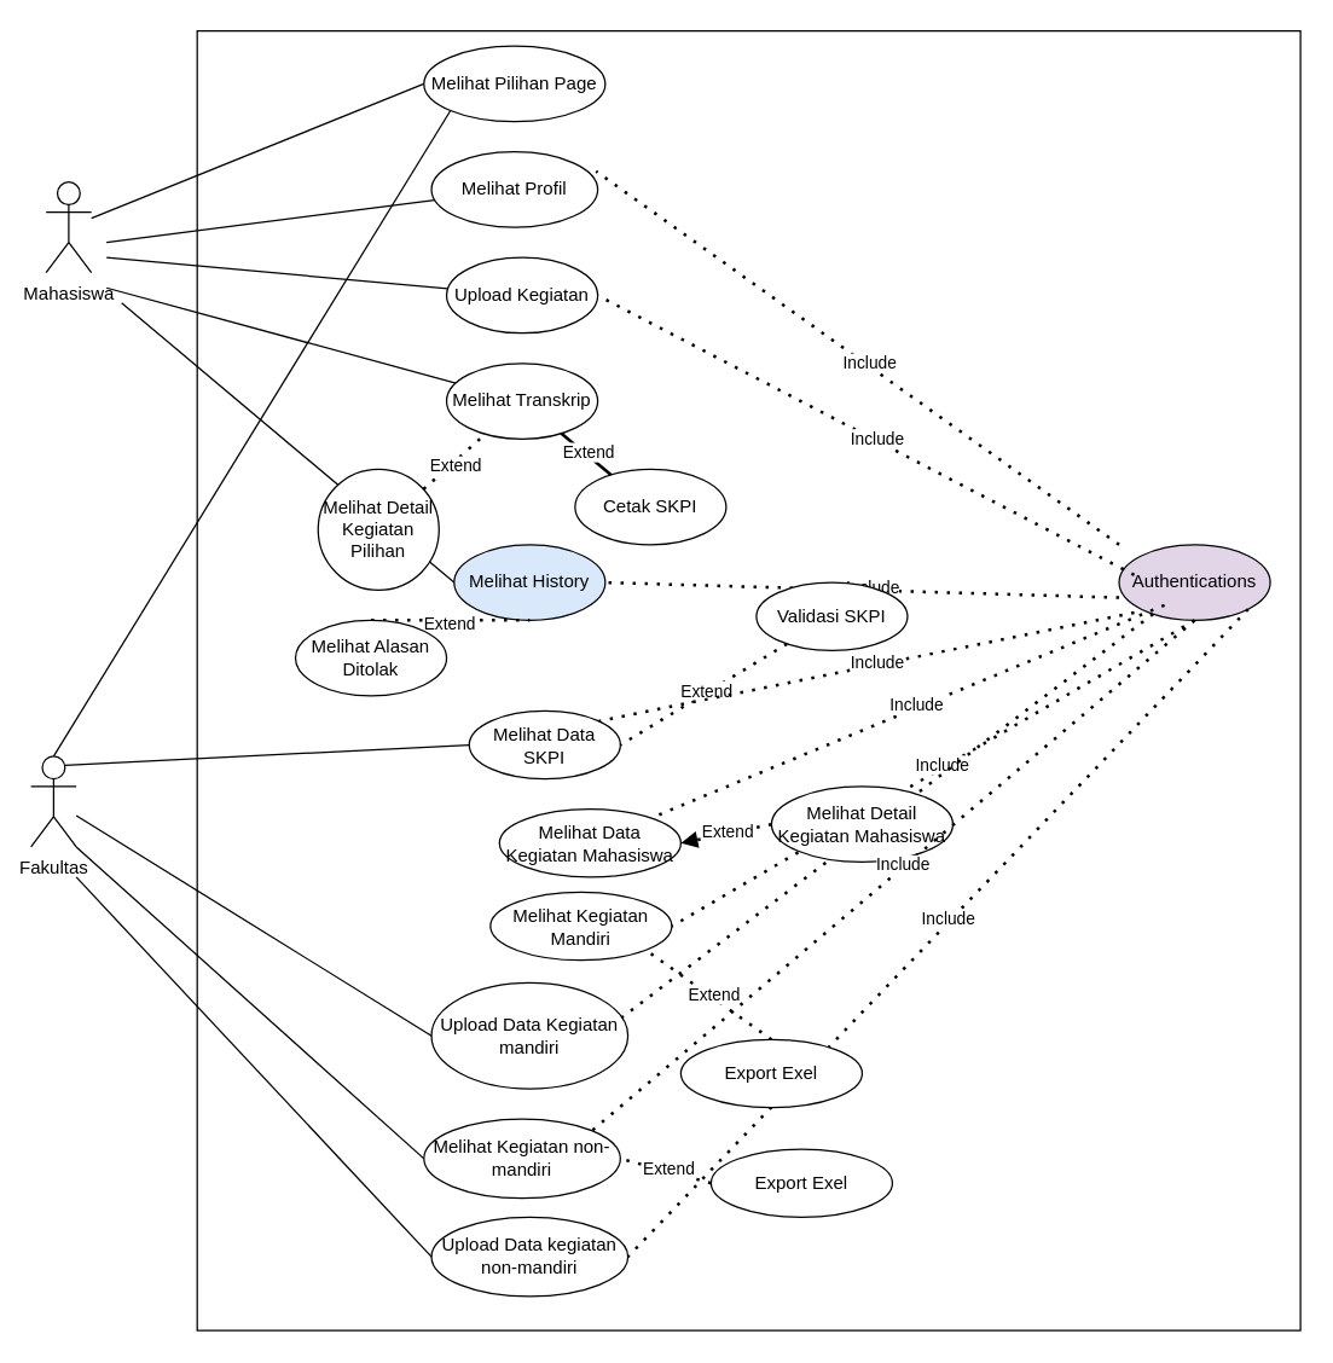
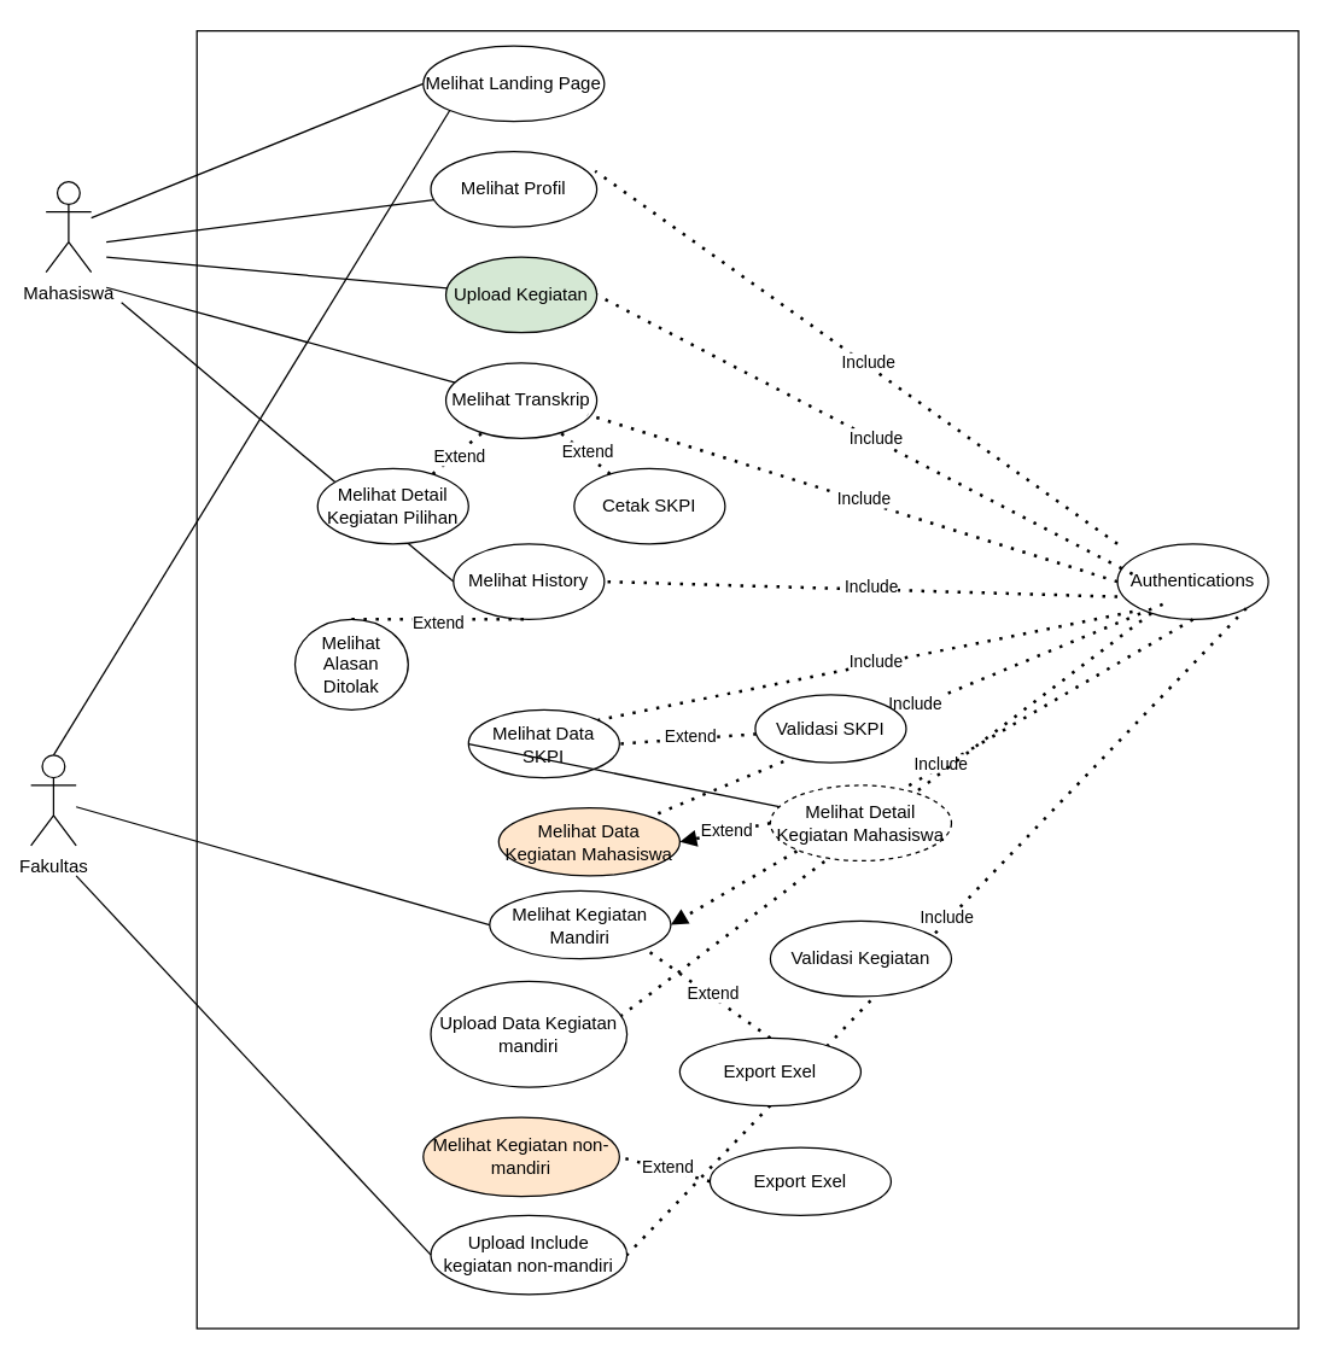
- <mxCell id="5" value="Melihat Pilihan Page" style="ellipse;whiteSpace=wrap;html=1;" vertex="1" parent="1"><mxGeometry x="280" y="30" width="120" height="50" as="geometry" /></mxCell>
+ <mxCell id="5" value="Melihat Landing Page" style="ellipse;whiteSpace=wrap;html=1;" vertex="1" parent="1"><mxGeometry x="280" y="30" width="120" height="50" as="geometry" /></mxCell>
- <mxCell id="9" value="Upload Kegiatan" style="ellipse;whiteSpace=wrap;html=1;" vertex="1" parent="1"><mxGeometry x="295" y="170" width="100" height="50" as="geometry" /></mxCell>
+ <mxCell id="9" value="Upload Kegiatan" style="ellipse;whiteSpace=wrap;html=1;fillColor=#d5e8d4;" vertex="1" parent="1"><mxGeometry x="295" y="170" width="100" height="50" as="geometry" /></mxCell>
- <mxCell id="17" value="" style="endArrow=none;dashed=0;html=1;dashPattern=1 3;strokeWidth=2;rounded=0;" edge="1" parent="1" source="16" target="12"><mxGeometry width="50" height="50" relative="1" as="geometry"><mxPoint x="402" y="322" as="sourcePoint" /><mxPoint x="340" y="288" as="targetPoint" /></mxGeometry></mxCell>
+ <mxCell id="17" value="" style="endArrow=none;dashed=1;html=1;dashPattern=1 3;strokeWidth=2;rounded=0;" edge="1" parent="1" source="16" target="12"><mxGeometry width="50" height="50" relative="1" as="geometry"><mxPoint x="402" y="322" as="sourcePoint" /><mxPoint x="340" y="288" as="targetPoint" /></mxGeometry></mxCell>
+ <mxCell id="44" value="" style="endArrow=none;dashed=1;html=1;dashPattern=1 3;strokeWidth=2;rounded=0;entryX=0.939;entryY=0.686;entryDx=0;entryDy=0;entryPerimeter=0;exitX=0;exitY=0.5;exitDx=0;exitDy=0;" edge="1" parent="1" source="10" target="12"><mxGeometry width="50" height="50" relative="1" as="geometry"><mxPoint x="760" y="390" as="sourcePoint" /><mxPoint x="405" y="205" as="targetPoint" /></mxGeometry></mxCell>
+ <mxCell id="45" value="Include" style="edgeLabel;html=1;align=center;verticalAlign=middle;resizable=0;points=[];" vertex="1" connectable="0" parent="44"><mxGeometry x="-0.037" y="-2" relative="1" as="geometry"><mxPoint as="offset" /></mxGeometry></mxCell>
- <mxCell id="47" value="Melihat Detail Kegiatan Pilihan" style="ellipse;whiteSpace=wrap;html=1;" vertex="1" parent="1"><mxGeometry x="210" y="310" width="80" height="80" as="geometry" /></mxCell>
+ <mxCell id="47" value="Melihat Detail Kegiatan Pilihan" style="ellipse;whiteSpace=wrap;html=1;" vertex="1" parent="1"><mxGeometry x="210" y="310" width="100" height="50" as="geometry" /></mxCell>
- <mxCell id="19" value="Melihat History" style="ellipse;whiteSpace=wrap;html=1;fillColor=#dae8fc;" vertex="1" parent="1"><mxGeometry x="300" y="360" width="100" height="50" as="geometry" /></mxCell>
+ <mxCell id="19" value="Melihat History" style="ellipse;whiteSpace=wrap;html=1;" vertex="1" parent="1"><mxGeometry x="300" y="360" width="100" height="50" as="geometry" /></mxCell>
- <mxCell id="10" value="Authentications" style="ellipse;whiteSpace=wrap;html=1;fillColor=#e1d5e7;" vertex="1" parent="1"><mxGeometry x="740" y="360" width="100" height="50" as="geometry" /></mxCell>
+ <mxCell id="10" value="Authentications" style="ellipse;whiteSpace=wrap;html=1;" vertex="1" parent="1"><mxGeometry x="740" y="360" width="100" height="50" as="geometry" /></mxCell>
- <mxCell id="58" value="Validasi SKPI" style="ellipse;whiteSpace=wrap;html=1;" vertex="1" parent="1"><mxGeometry x="500" y="385" width="100" height="45" as="geometry" /></mxCell>
+ <mxCell id="58" value="Validasi SKPI" style="ellipse;whiteSpace=wrap;html=1;" vertex="1" parent="1"><mxGeometry x="500" y="460" width="100" height="45" as="geometry" /></mxCell>
- <mxCell id="46" value="Melihat Alasan Ditolak" style="ellipse;whiteSpace=wrap;html=1;" vertex="1" parent="1"><mxGeometry x="195" y="410" width="100" height="50" as="geometry" /></mxCell>
+ <mxCell id="46" value="Melihat Alasan Ditolak" style="ellipse;whiteSpace=wrap;html=1;" vertex="1" parent="1"><mxGeometry x="195" y="410" width="75" height="60" as="geometry" /></mxCell>
- <mxCell id="50" value="" style="endArrow=none;html=1;rounded=0;exitX=0;exitY=0.5;exitDx=0;exitDy=0;entryX=0.75;entryY=0.1;entryDx=0;entryDy=0;entryPerimeter=0;" edge="1" parent="1" source="23" target="4"><mxGeometry width="50" height="50" relative="1" as="geometry"><mxPoint x="340" y="568" as="sourcePoint" /><mxPoint x="60" y="530" as="targetPoint" /></mxGeometry></mxCell>
+ <mxCell id="50" value="" style="endArrow=none;html=1;rounded=0;exitX=0;exitY=0.5;exitDx=0;exitDy=0;" edge="1" parent="1" source="23" target="63"><mxGeometry width="50" height="50" relative="1" as="geometry"><mxPoint x="340" y="568" as="sourcePoint" /><mxPoint x="60" y="530" as="targetPoint" /></mxGeometry></mxCell>
- <mxCell id="63" value="Melihat Detail Kegiatan Mahasiswa" style="ellipse;whiteSpace=wrap;html=1;" vertex="1" parent="1"><mxGeometry x="510" y="520" width="120" height="50" as="geometry" /></mxCell>
+ <mxCell id="63" value="Melihat Detail Kegiatan Mahasiswa" style="ellipse;whiteSpace=wrap;html=1;dashed=1;" vertex="1" parent="1"><mxGeometry x="510" y="520" width="120" height="50" as="geometry" /></mxCell>
- <mxCell id="26" value="Melihat Data Kegiatan Mahasiswa" style="ellipse;whiteSpace=wrap;html=1;" vertex="1" parent="1"><mxGeometry x="330" y="535" width="120" height="45" as="geometry" /></mxCell>
+ <mxCell id="26" value="Melihat Data Kegiatan Mahasiswa" style="ellipse;whiteSpace=wrap;html=1;fillColor=#ffe6cc;" vertex="1" parent="1"><mxGeometry x="330" y="535" width="120" height="45" as="geometry" /></mxCell>
+ <mxCell id="30" value="" style="endArrow=none;html=1;rounded=0;exitX=0;exitY=0.5;exitDx=0;exitDy=0;" edge="1" parent="1" source="29" target="4"><mxGeometry width="50" height="50" relative="1" as="geometry"><mxPoint x="340" y="523" as="sourcePoint" /><mxPoint x="70" y="485" as="targetPoint" /></mxGeometry></mxCell>
- <mxCell id="64" value="" style="endArrow=none;dashed=1;html=1;dashPattern=1 3;strokeWidth=2;rounded=0;entryX=1;entryY=0;entryDx=0;entryDy=0;exitX=0.5;exitY=1;exitDx=0;exitDy=0;" edge="1" parent="1" source="10" target="35"><mxGeometry width="50" height="50" relative="1" as="geometry"><mxPoint x="772" y="416" as="sourcePoint" /><mxPoint x="421" y="677" as="targetPoint" /></mxGeometry></mxCell>
- <mxCell id="65" value="Include" style="edgeLabel;html=1;align=center;verticalAlign=middle;resizable=0;points=[];" vertex="1" connectable="0" parent="64"><mxGeometry x="-0.037" y="-2" relative="1" as="geometry"><mxPoint as="offset" /></mxGeometry></mxCell>
- <mxCell id="59" value="" style="endArrow=none;dashed=1;html=1;dashPattern=1 3;strokeWidth=2;rounded=0;exitX=0.5;exitY=1;exitDx=0;exitDy=0;entryX=1;entryY=0.5;entryDx=0;entryDy=0;" edge="1" parent="1" source="10" target="29"><mxGeometry width="50" height="50" relative="1" as="geometry"><mxPoint x="770" y="425" as="sourcePoint" /><mxPoint x="442" y="551" as="targetPoint" /></mxGeometry></mxCell>
+ <mxCell id="59" value="" style="endArrow=block;dashed=1;html=1;dashPattern=1 3;strokeWidth=2;rounded=0;exitX=0.5;exitY=1;exitDx=0;exitDy=0;entryX=1;entryY=0.5;entryDx=0;entryDy=0;" edge="1" parent="1" source="10" target="29"><mxGeometry width="50" height="50" relative="1" as="geometry"><mxPoint x="770" y="425" as="sourcePoint" /><mxPoint x="442" y="551" as="targetPoint" /></mxGeometry></mxCell>
- <mxCell id="34" value="" style="endArrow=none;html=1;rounded=0;exitX=0;exitY=0.5;exitDx=0;exitDy=0;" edge="1" parent="1" source="33" target="4"><mxGeometry width="50" height="50" relative="1" as="geometry"><mxPoint x="334" y="593" as="sourcePoint" /><mxPoint x="70" y="500" as="targetPoint" /></mxGeometry></mxCell>
+ <mxCell id="68" value="Validasi Kegiatan" style="ellipse;whiteSpace=wrap;html=1;" vertex="1" parent="1"><mxGeometry x="510" y="610" width="120" height="50" as="geometry" /></mxCell>
- <mxCell id="51" value="" style="endArrow=none;html=1;rounded=0;exitX=0;exitY=0.5;exitDx=0;exitDy=0;entryX=1;entryY=1;entryDx=0;entryDy=0;entryPerimeter=0;" edge="1" parent="1" source="35" target="4"><mxGeometry width="50" height="50" relative="1" as="geometry"><mxPoint x="280" y="716" as="sourcePoint" /><mxPoint x="60" y="551" as="targetPoint" /></mxGeometry></mxCell>
- <mxCell id="35" value="Melihat Kegiatan non-mandiri" style="ellipse;whiteSpace=wrap;html=1;" vertex="1" parent="1"><mxGeometry x="280" y="740" width="130" height="52.5" as="geometry" /></mxCell>
+ <mxCell id="35" value="Melihat Kegiatan non-mandiri" style="ellipse;whiteSpace=wrap;html=1;fillColor=#ffe6cc;" vertex="1" parent="1"><mxGeometry x="280" y="740" width="130" height="52.5" as="geometry" /></mxCell>
- <mxCell id="52" value="Upload Data kegiatan non-mandiri" style="ellipse;whiteSpace=wrap;html=1;" vertex="1" parent="1"><mxGeometry x="285" y="805" width="130" height="52.5" as="geometry" /></mxCell>
+ <mxCell id="52" value="Upload Include kegiatan non-mandiri" style="ellipse;whiteSpace=wrap;html=1;" vertex="1" parent="1"><mxGeometry x="285" y="805" width="130" height="52.5" as="geometry" /></mxCell>
